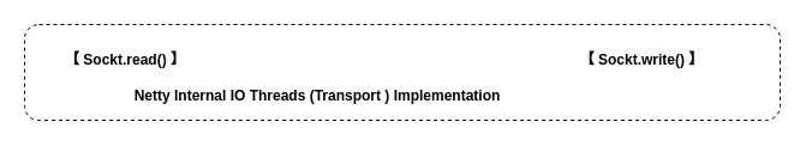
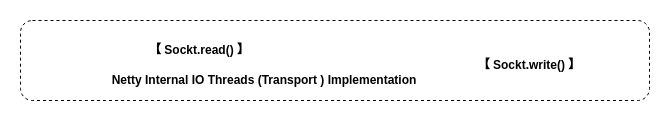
- <mxCell id="3" value="&lt;b&gt;【 Sockt.read() 】&lt;/b&gt;" style="text;html=1;strokeColor=none;fillColor=none;align=center;verticalAlign=middle;whiteSpace=wrap;rounded=0;" vertex="1" parent="1"><mxGeometry x="49" y="40" width="110" height="20" as="geometry" /></mxCell>
+ <mxCell id="3" value="&lt;b&gt;【 Sockt.read() 】&lt;/b&gt;" style="text;html=1;strokeColor=none;fillColor=none;align=center;verticalAlign=middle;whiteSpace=wrap;rounded=0;" vertex="1" parent="1"><mxGeometry x="144" y="40" width="110" height="20" as="geometry" /></mxCell>
- <mxCell id="4" value="&lt;b&gt;【 Sockt.write() 】&lt;/b&gt;" style="text;html=1;strokeColor=none;fillColor=none;align=center;verticalAlign=middle;whiteSpace=wrap;rounded=0;" vertex="1" parent="1"><mxGeometry x="479" y="40" width="110" height="20" as="geometry" /></mxCell>
+ <mxCell id="4" value="&lt;b&gt;【 Sockt.write() 】&lt;/b&gt;" style="text;html=1;strokeColor=none;fillColor=none;align=center;verticalAlign=middle;whiteSpace=wrap;rounded=0;" vertex="1" parent="1"><mxGeometry x="474" y="55" width="110" height="20" as="geometry" /></mxCell>
